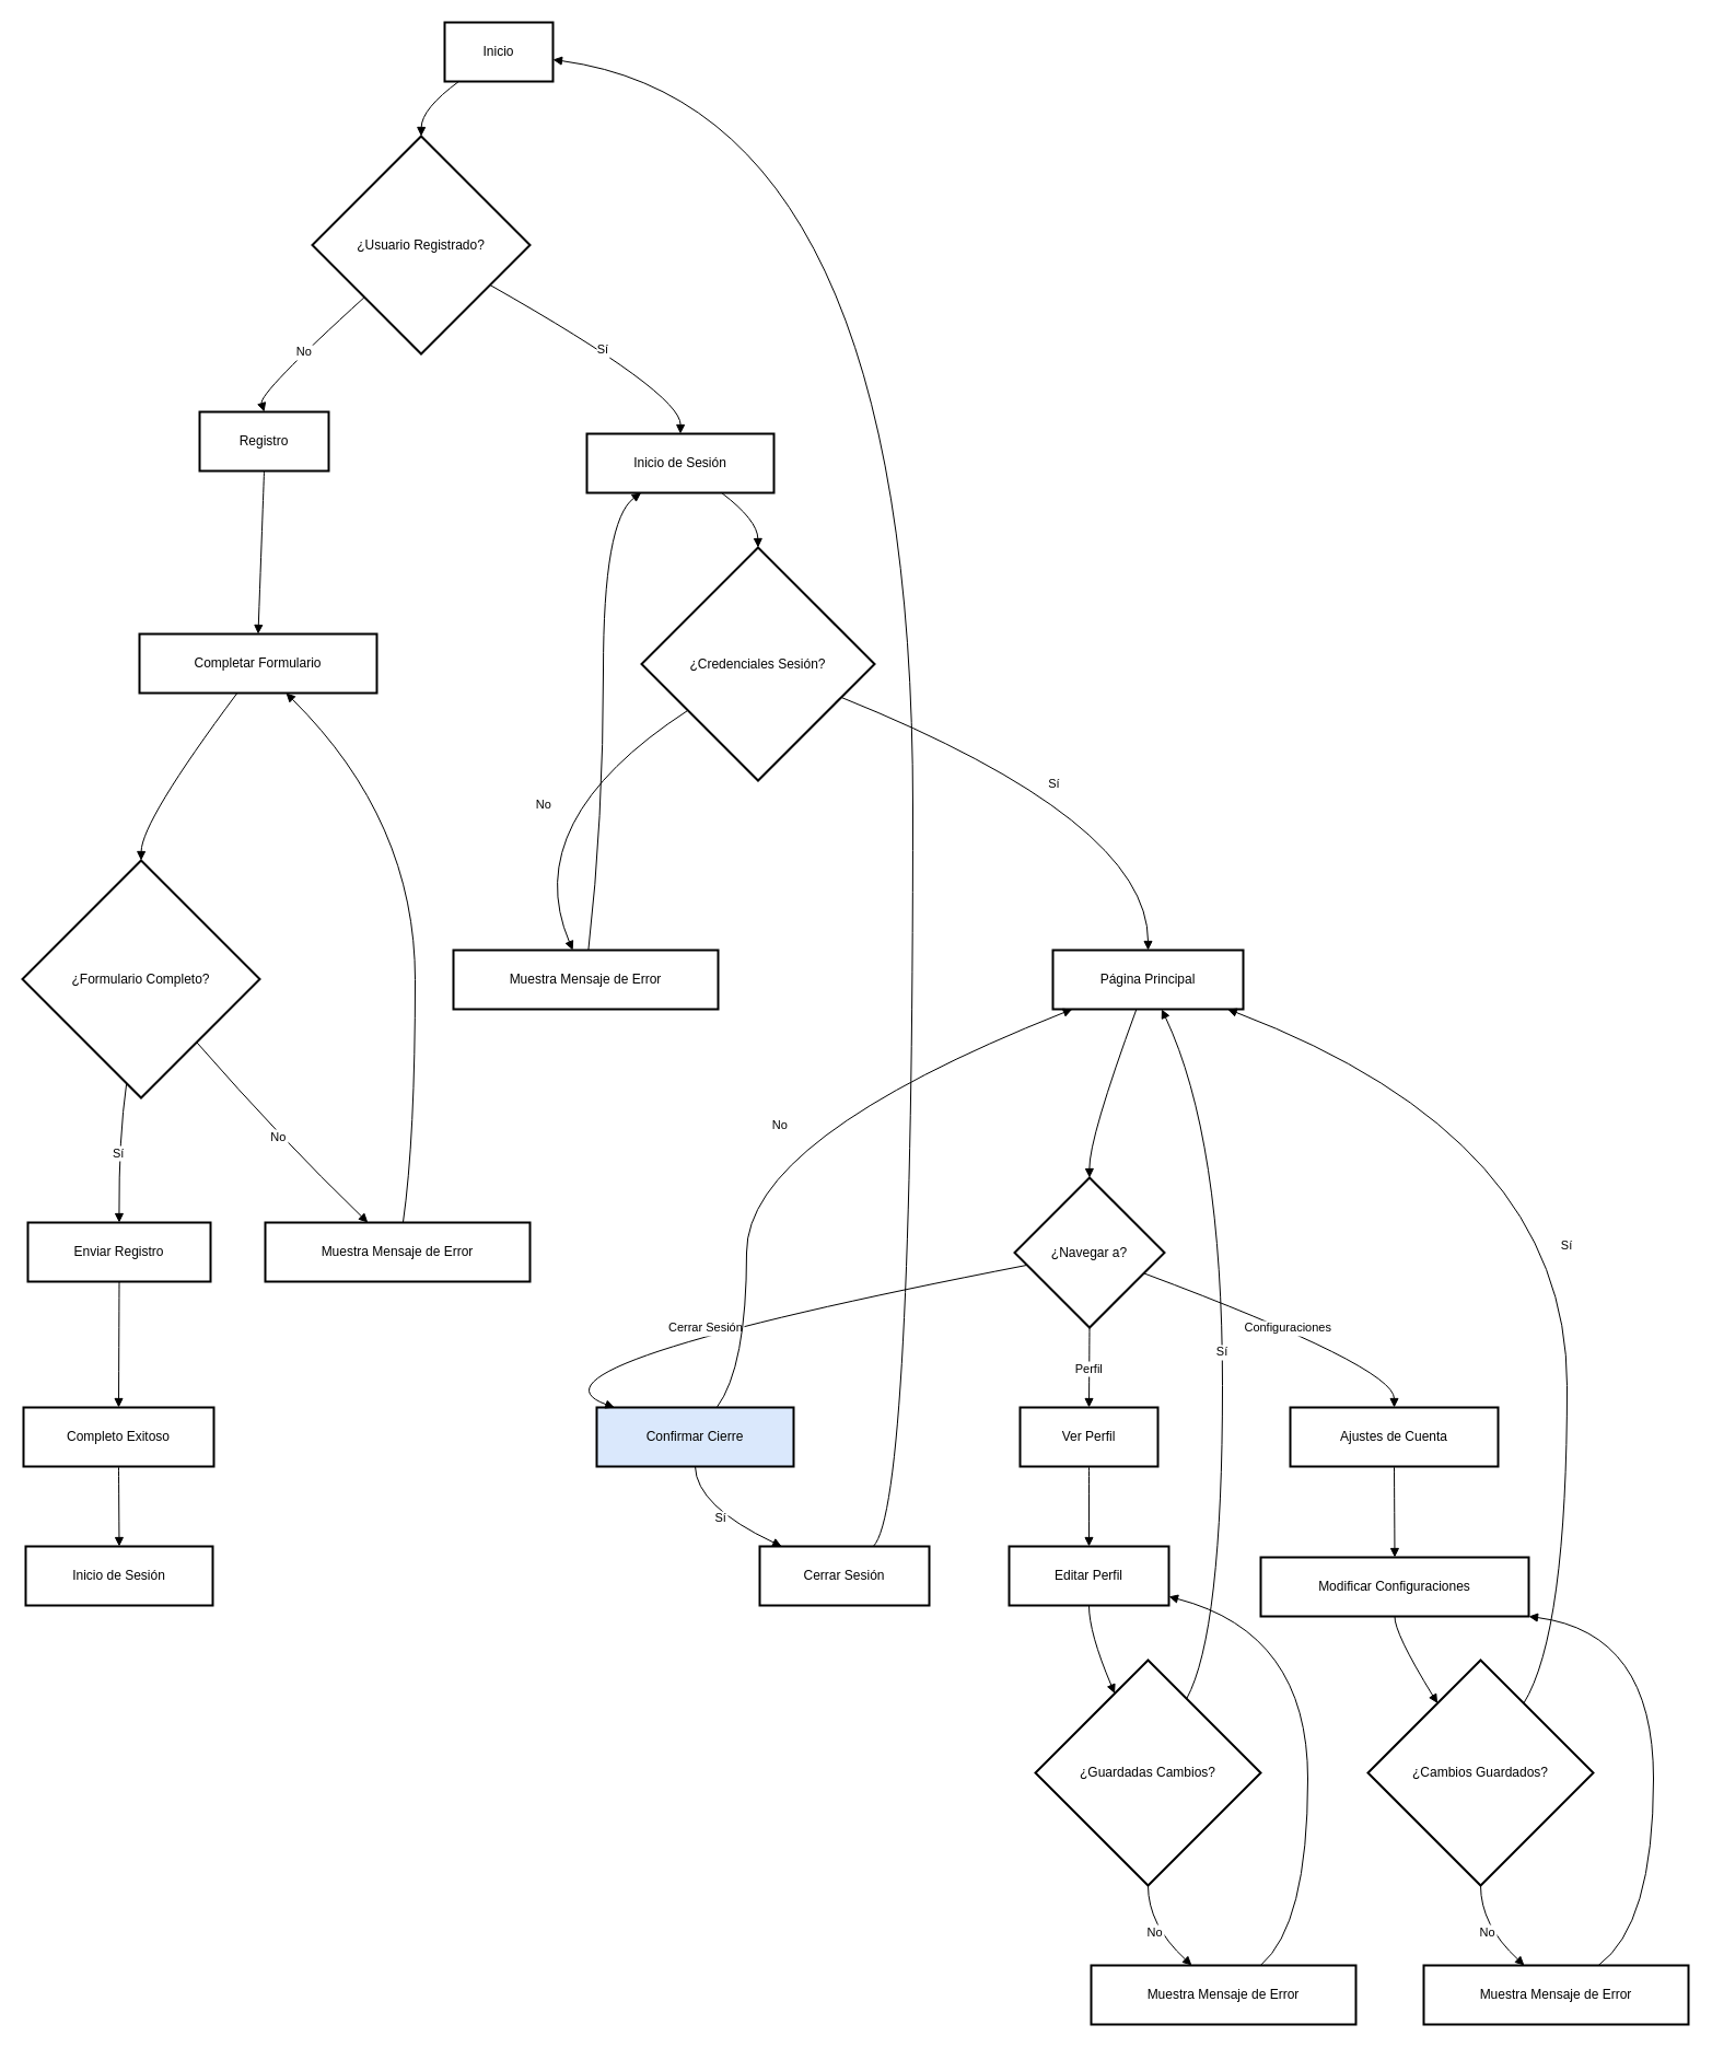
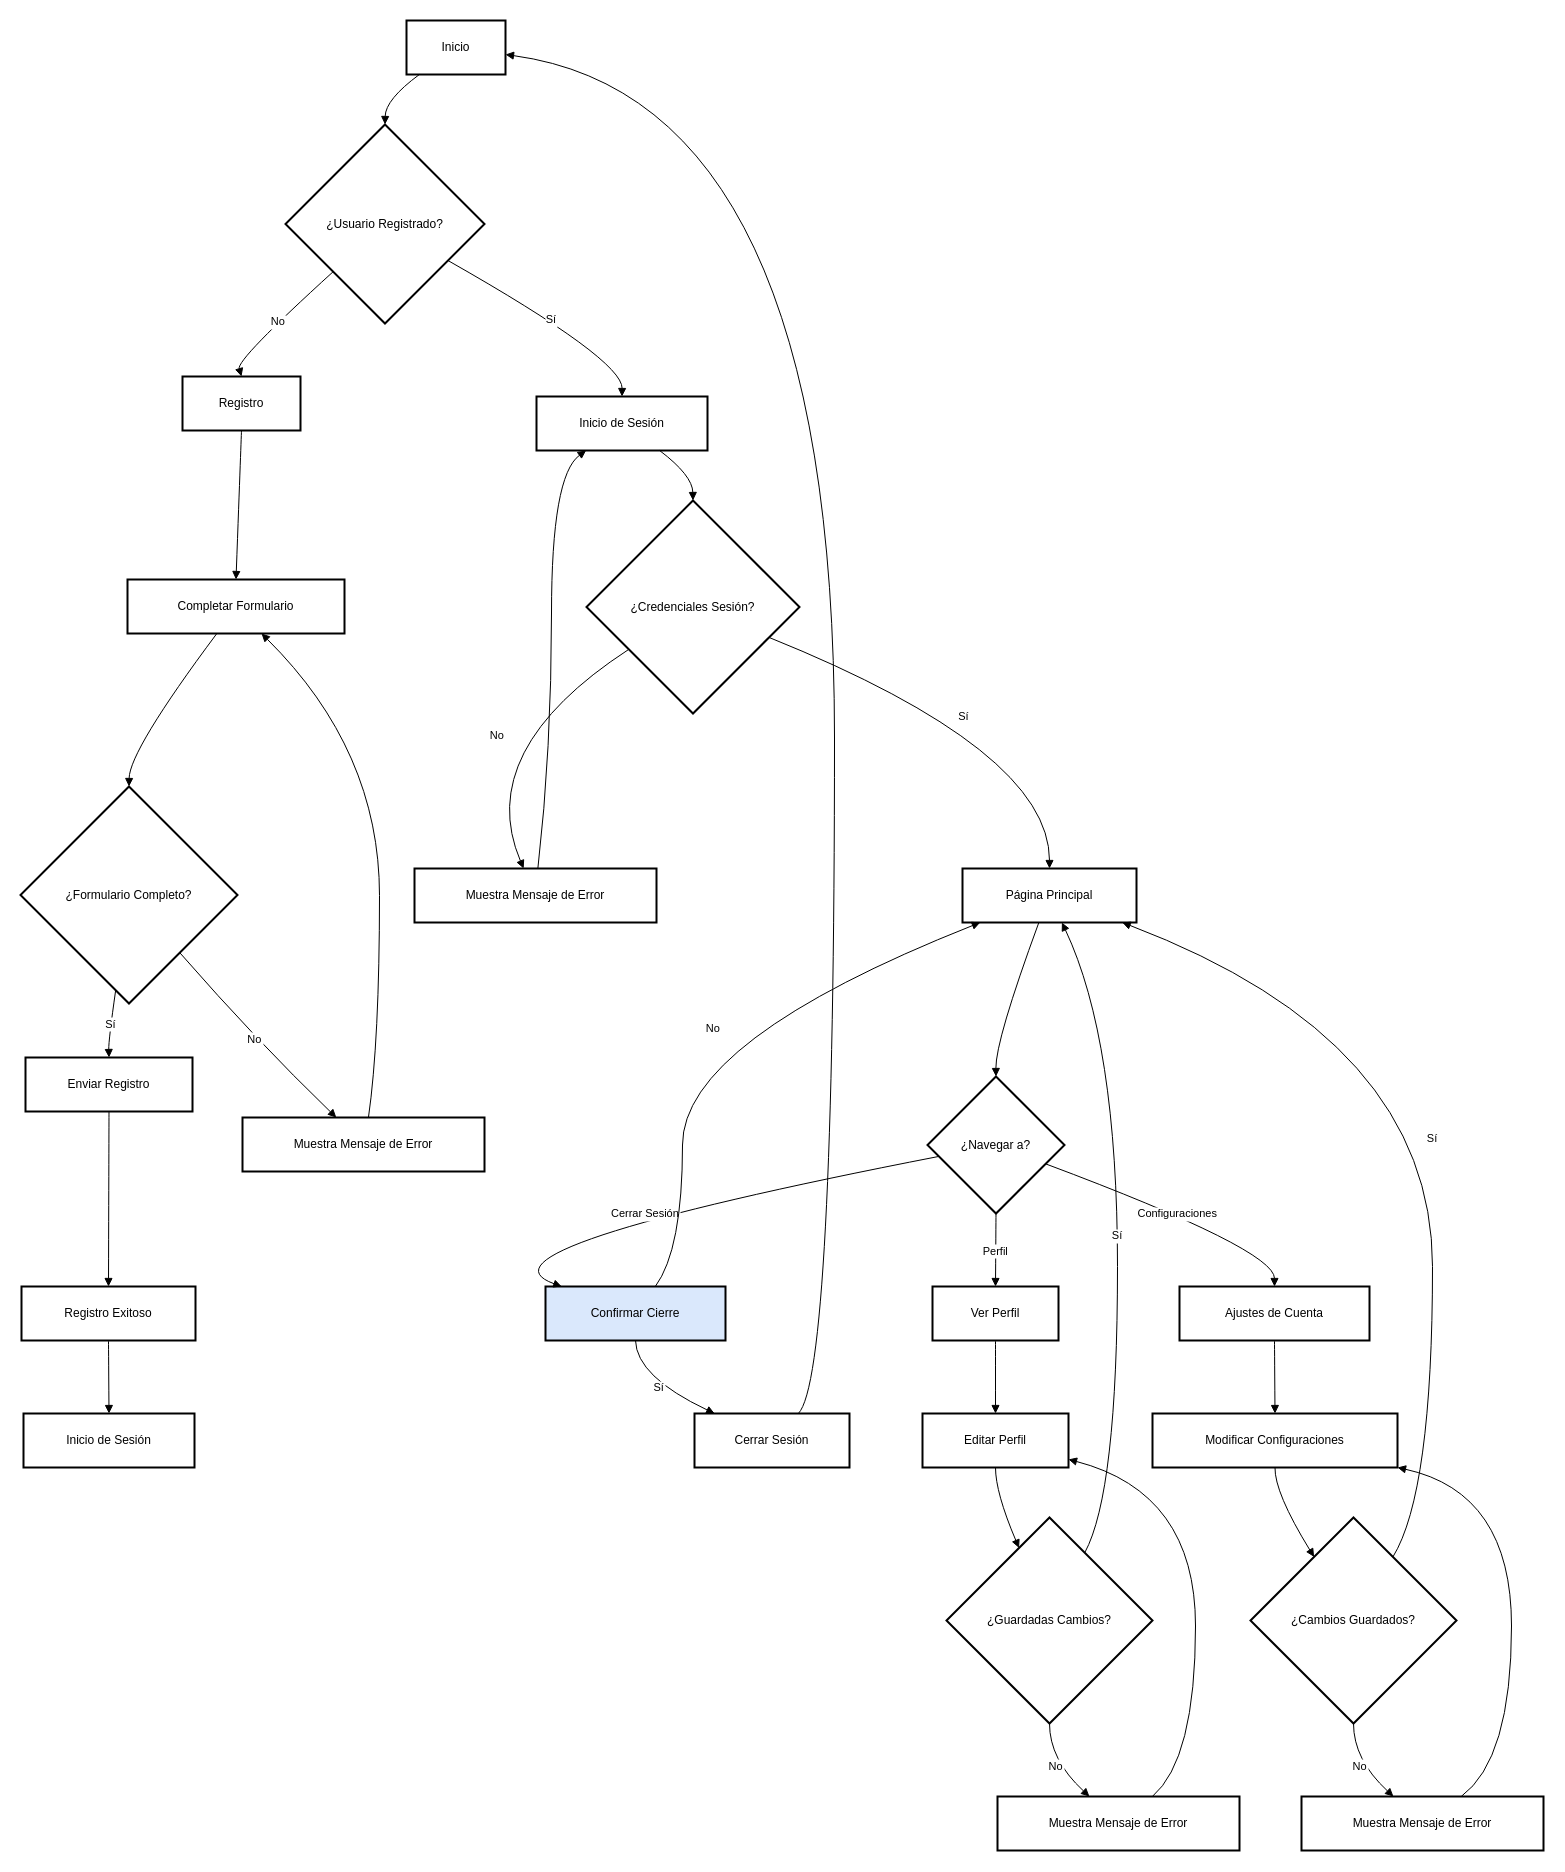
- <mxCell id="8" value="Enviar Registro" style="whiteSpace=wrap;strokeWidth=2;" vertex="1" parent="1"><mxGeometry x="25" y="1117" width="167" height="54" as="geometry" /></mxCell>
+ <mxCell id="8" value="Enviar Registro" style="whiteSpace=wrap;strokeWidth=2;" vertex="1" parent="1"><mxGeometry x="25" y="1057" width="167" height="54" as="geometry" /></mxCell>
- <mxCell id="9" value="Completo Exitoso" style="whiteSpace=wrap;strokeWidth=2;" vertex="1" parent="1"><mxGeometry x="21" y="1286" width="174" height="54" as="geometry" /></mxCell>
+ <mxCell id="9" value="Registro Exitoso" style="whiteSpace=wrap;strokeWidth=2;" vertex="1" parent="1"><mxGeometry x="21" y="1286" width="174" height="54" as="geometry" /></mxCell>
- <mxCell id="23" value="Modificar Configuraciones" style="whiteSpace=wrap;strokeWidth=2;" vertex="1" parent="1"><mxGeometry x="1152" y="1423" width="245" height="54" as="geometry" /></mxCell>
+ <mxCell id="23" value="Modificar Configuraciones" style="whiteSpace=wrap;strokeWidth=2;" vertex="1" parent="1"><mxGeometry x="1152" y="1413" width="245" height="54" as="geometry" /></mxCell>
